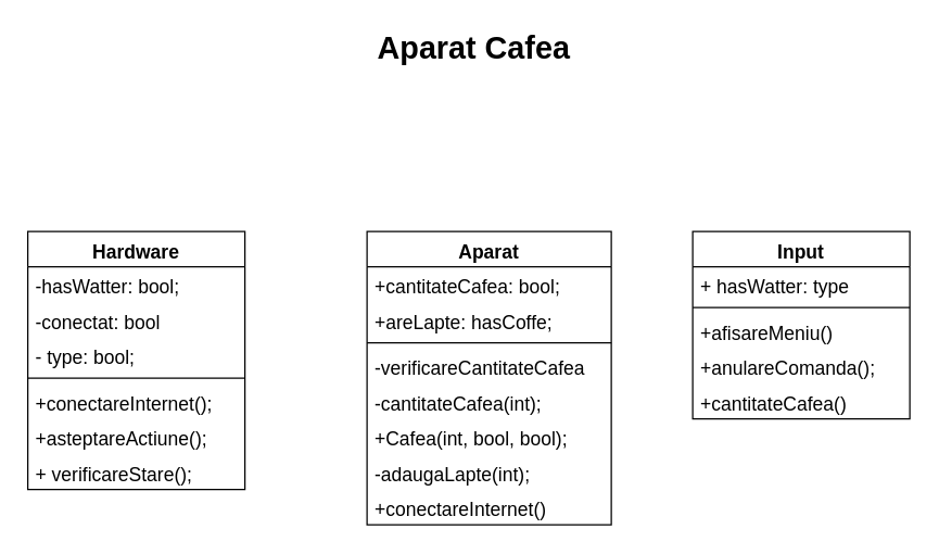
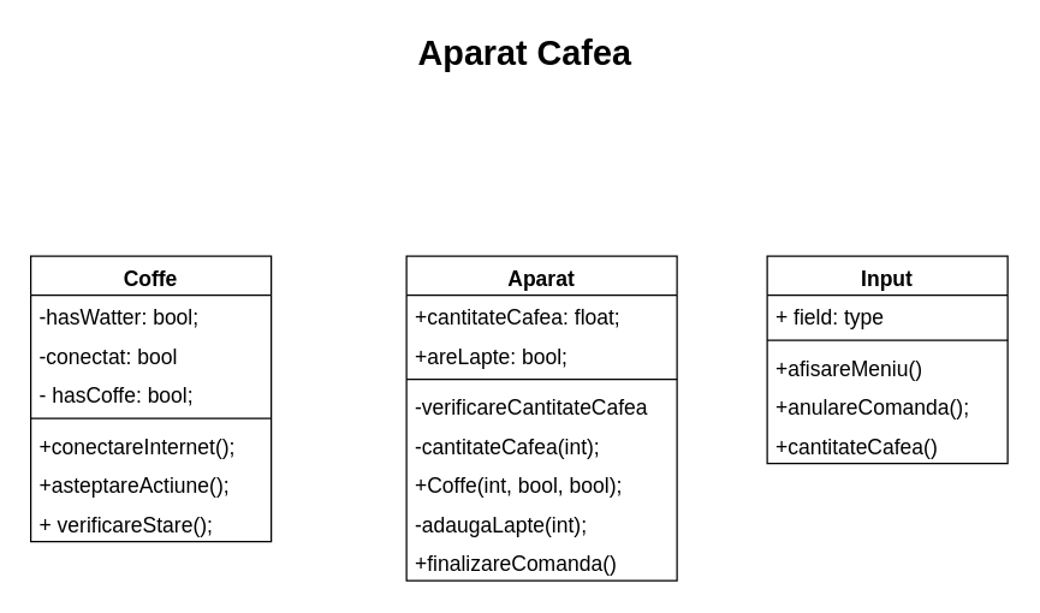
- <mxCell id="3" value="Hardware" style="swimlane;fontStyle=1;align=center;verticalAlign=top;childLayout=stackLayout;horizontal=1;startSize=26;horizontalStack=0;resizeParent=1;resizeParentMax=0;resizeLast=0;collapsible=1;marginBottom=0;fontSize=14;" vertex="1" parent="1"><mxGeometry x="20" y="170" width="160" height="190" as="geometry" /></mxCell>
+ <mxCell id="3" value="Coffe" style="swimlane;fontStyle=1;align=center;verticalAlign=top;childLayout=stackLayout;horizontal=1;startSize=26;horizontalStack=0;resizeParent=1;resizeParentMax=0;resizeLast=0;collapsible=1;marginBottom=0;fontSize=14;" vertex="1" parent="1"><mxGeometry x="20" y="170" width="160" height="190" as="geometry" /></mxCell>
- <mxCell id="12" value="+cantitateCafea: bool;" style="text;strokeColor=none;fillColor=none;align=left;verticalAlign=top;spacingLeft=4;spacingRight=4;overflow=hidden;rotatable=0;points=[[0,0.5],[1,0.5]];portConstraint=eastwest;fontSize=14;" vertex="1" parent="11"><mxGeometry y="26" width="180" height="26" as="geometry" /></mxCell>
+ <mxCell id="12" value="+cantitateCafea: float;" style="text;strokeColor=none;fillColor=none;align=left;verticalAlign=top;spacingLeft=4;spacingRight=4;overflow=hidden;rotatable=0;points=[[0,0.5],[1,0.5]];portConstraint=eastwest;fontSize=14;" vertex="1" parent="11"><mxGeometry y="26" width="180" height="26" as="geometry" /></mxCell>
- <mxCell id="21" value="+ hasWatter: type" style="text;strokeColor=none;fillColor=none;align=left;verticalAlign=top;spacingLeft=4;spacingRight=4;overflow=hidden;rotatable=0;points=[[0,0.5],[1,0.5]];portConstraint=eastwest;fontSize=14;" vertex="1" parent="20"><mxGeometry y="26" width="160" height="26" as="geometry" /></mxCell>
+ <mxCell id="21" value="+ field: type" style="text;strokeColor=none;fillColor=none;align=left;verticalAlign=top;spacingLeft=4;spacingRight=4;overflow=hidden;rotatable=0;points=[[0,0.5],[1,0.5]];portConstraint=eastwest;fontSize=14;" vertex="1" parent="20"><mxGeometry y="26" width="160" height="26" as="geometry" /></mxCell>
- <mxCell id="13" value="+areLapte: hasCoffe; " style="text;strokeColor=none;fillColor=none;align=left;verticalAlign=top;spacingLeft=4;spacingRight=4;overflow=hidden;rotatable=0;points=[[0,0.5],[1,0.5]];portConstraint=eastwest;fontSize=14;" vertex="1" parent="11"><mxGeometry y="52" width="180" height="26" as="geometry" /></mxCell>
+ <mxCell id="13" value="+areLapte: bool; " style="text;strokeColor=none;fillColor=none;align=left;verticalAlign=top;spacingLeft=4;spacingRight=4;overflow=hidden;rotatable=0;points=[[0,0.5],[1,0.5]];portConstraint=eastwest;fontSize=14;" vertex="1" parent="11"><mxGeometry y="52" width="180" height="26" as="geometry" /></mxCell>
- <mxCell id="6" value="- type: bool;" style="text;strokeColor=none;fillColor=none;align=left;verticalAlign=top;spacingLeft=4;spacingRight=4;overflow=hidden;rotatable=0;points=[[0,0.5],[1,0.5]];portConstraint=eastwest;fontSize=14;" vertex="1" parent="3"><mxGeometry y="78" width="160" height="26" as="geometry" /></mxCell>
+ <mxCell id="6" value="- hasCoffe: bool;" style="text;strokeColor=none;fillColor=none;align=left;verticalAlign=top;spacingLeft=4;spacingRight=4;overflow=hidden;rotatable=0;points=[[0,0.5],[1,0.5]];portConstraint=eastwest;fontSize=14;" vertex="1" parent="3"><mxGeometry y="78" width="160" height="26" as="geometry" /></mxCell>
- <mxCell id="17" value="+Cafea(int, bool, bool);" style="text;strokeColor=none;fillColor=none;align=left;verticalAlign=top;spacingLeft=4;spacingRight=4;overflow=hidden;rotatable=0;points=[[0,0.5],[1,0.5]];portConstraint=eastwest;fontSize=14;" vertex="1" parent="11"><mxGeometry y="138" width="180" height="26" as="geometry" /></mxCell>
+ <mxCell id="17" value="+Coffe(int, bool, bool);" style="text;strokeColor=none;fillColor=none;align=left;verticalAlign=top;spacingLeft=4;spacingRight=4;overflow=hidden;rotatable=0;points=[[0,0.5],[1,0.5]];portConstraint=eastwest;fontSize=14;" vertex="1" parent="11"><mxGeometry y="138" width="180" height="26" as="geometry" /></mxCell>
- <mxCell id="19" value="+conectareInternet()" style="text;strokeColor=none;fillColor=none;align=left;verticalAlign=top;spacingLeft=4;spacingRight=4;overflow=hidden;rotatable=0;points=[[0,0.5],[1,0.5]];portConstraint=eastwest;fontSize=14;" vertex="1" parent="11"><mxGeometry y="190" width="180" height="26" as="geometry" /></mxCell>
+ <mxCell id="19" value="+finalizareComanda()" style="text;strokeColor=none;fillColor=none;align=left;verticalAlign=top;spacingLeft=4;spacingRight=4;overflow=hidden;rotatable=0;points=[[0,0.5],[1,0.5]];portConstraint=eastwest;fontSize=14;" vertex="1" parent="11"><mxGeometry y="190" width="180" height="26" as="geometry" /></mxCell>
